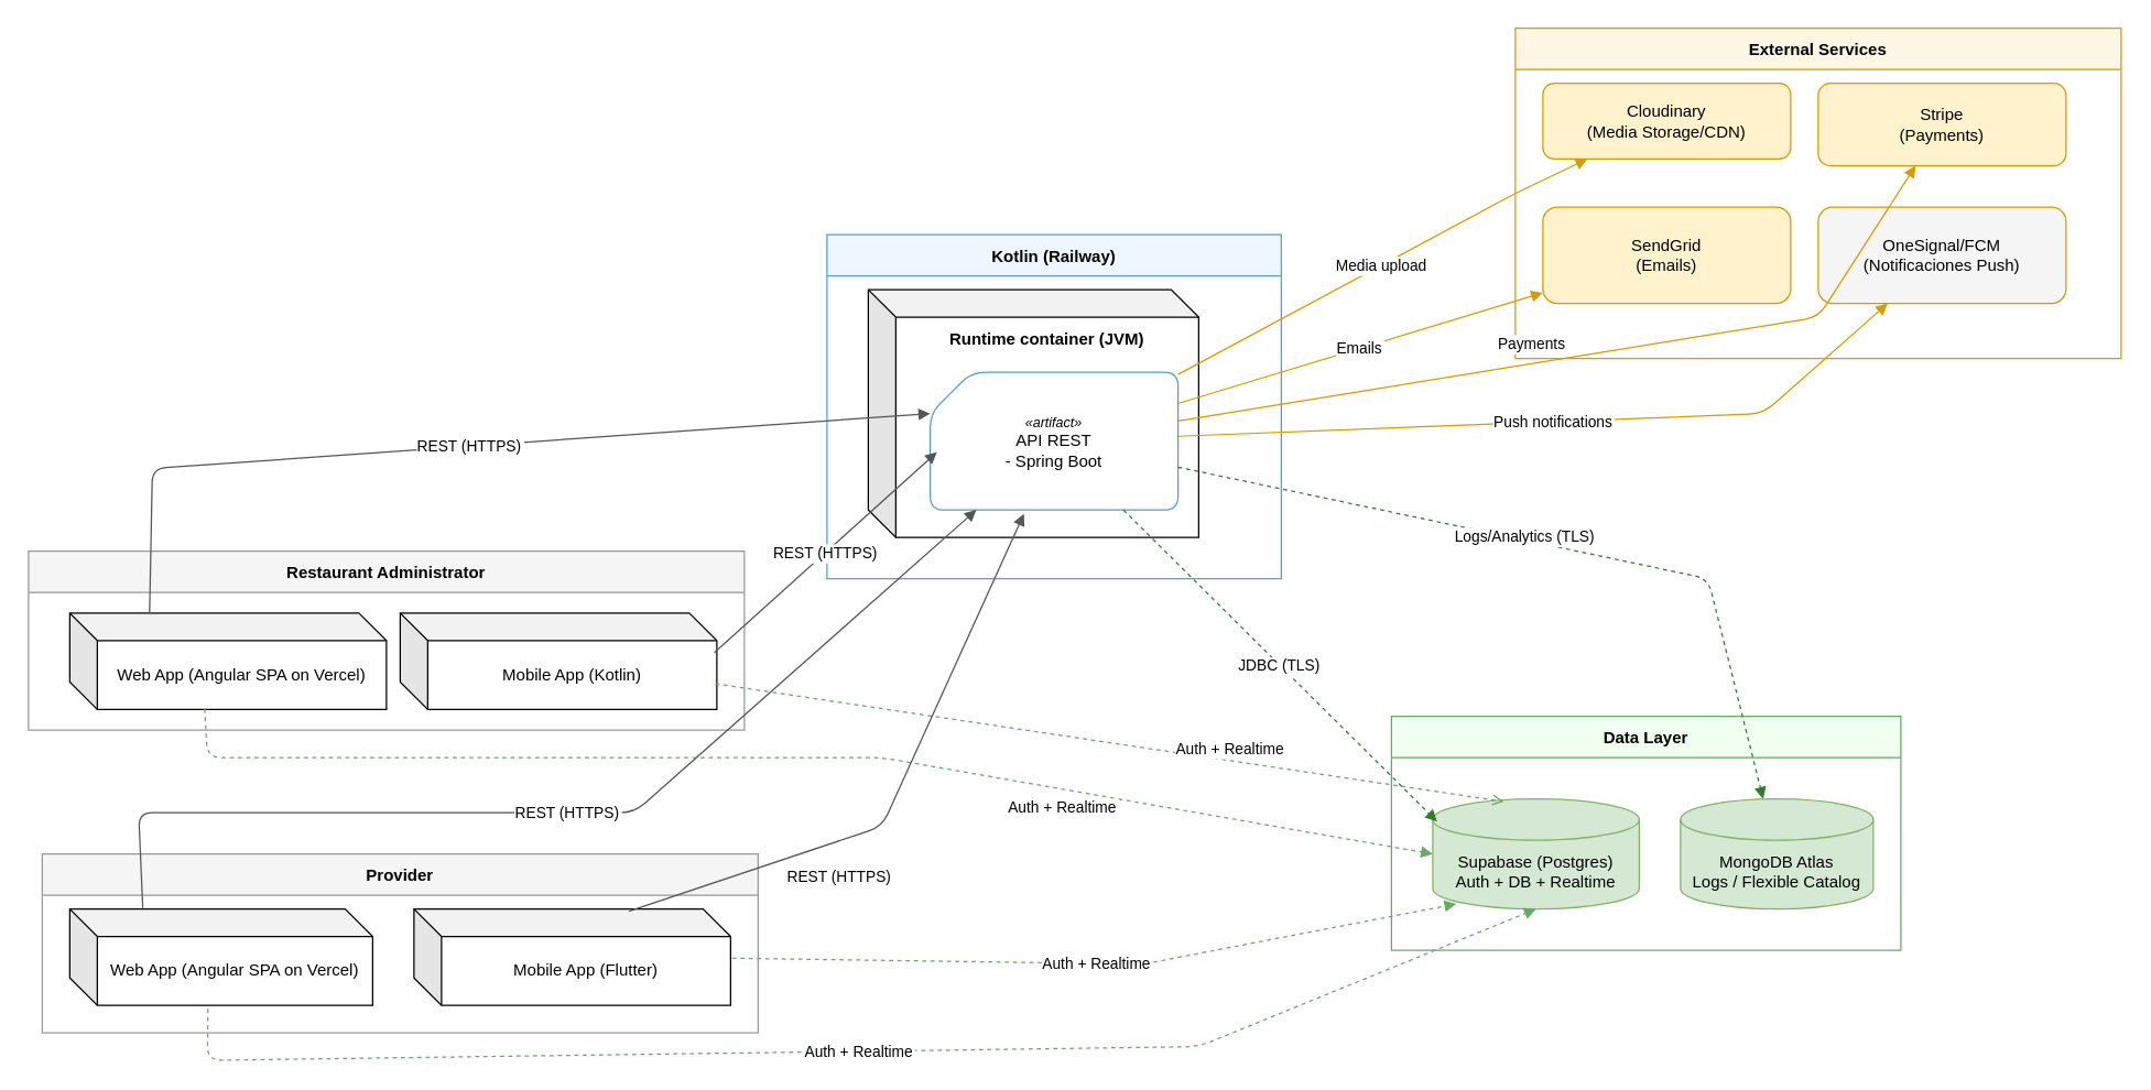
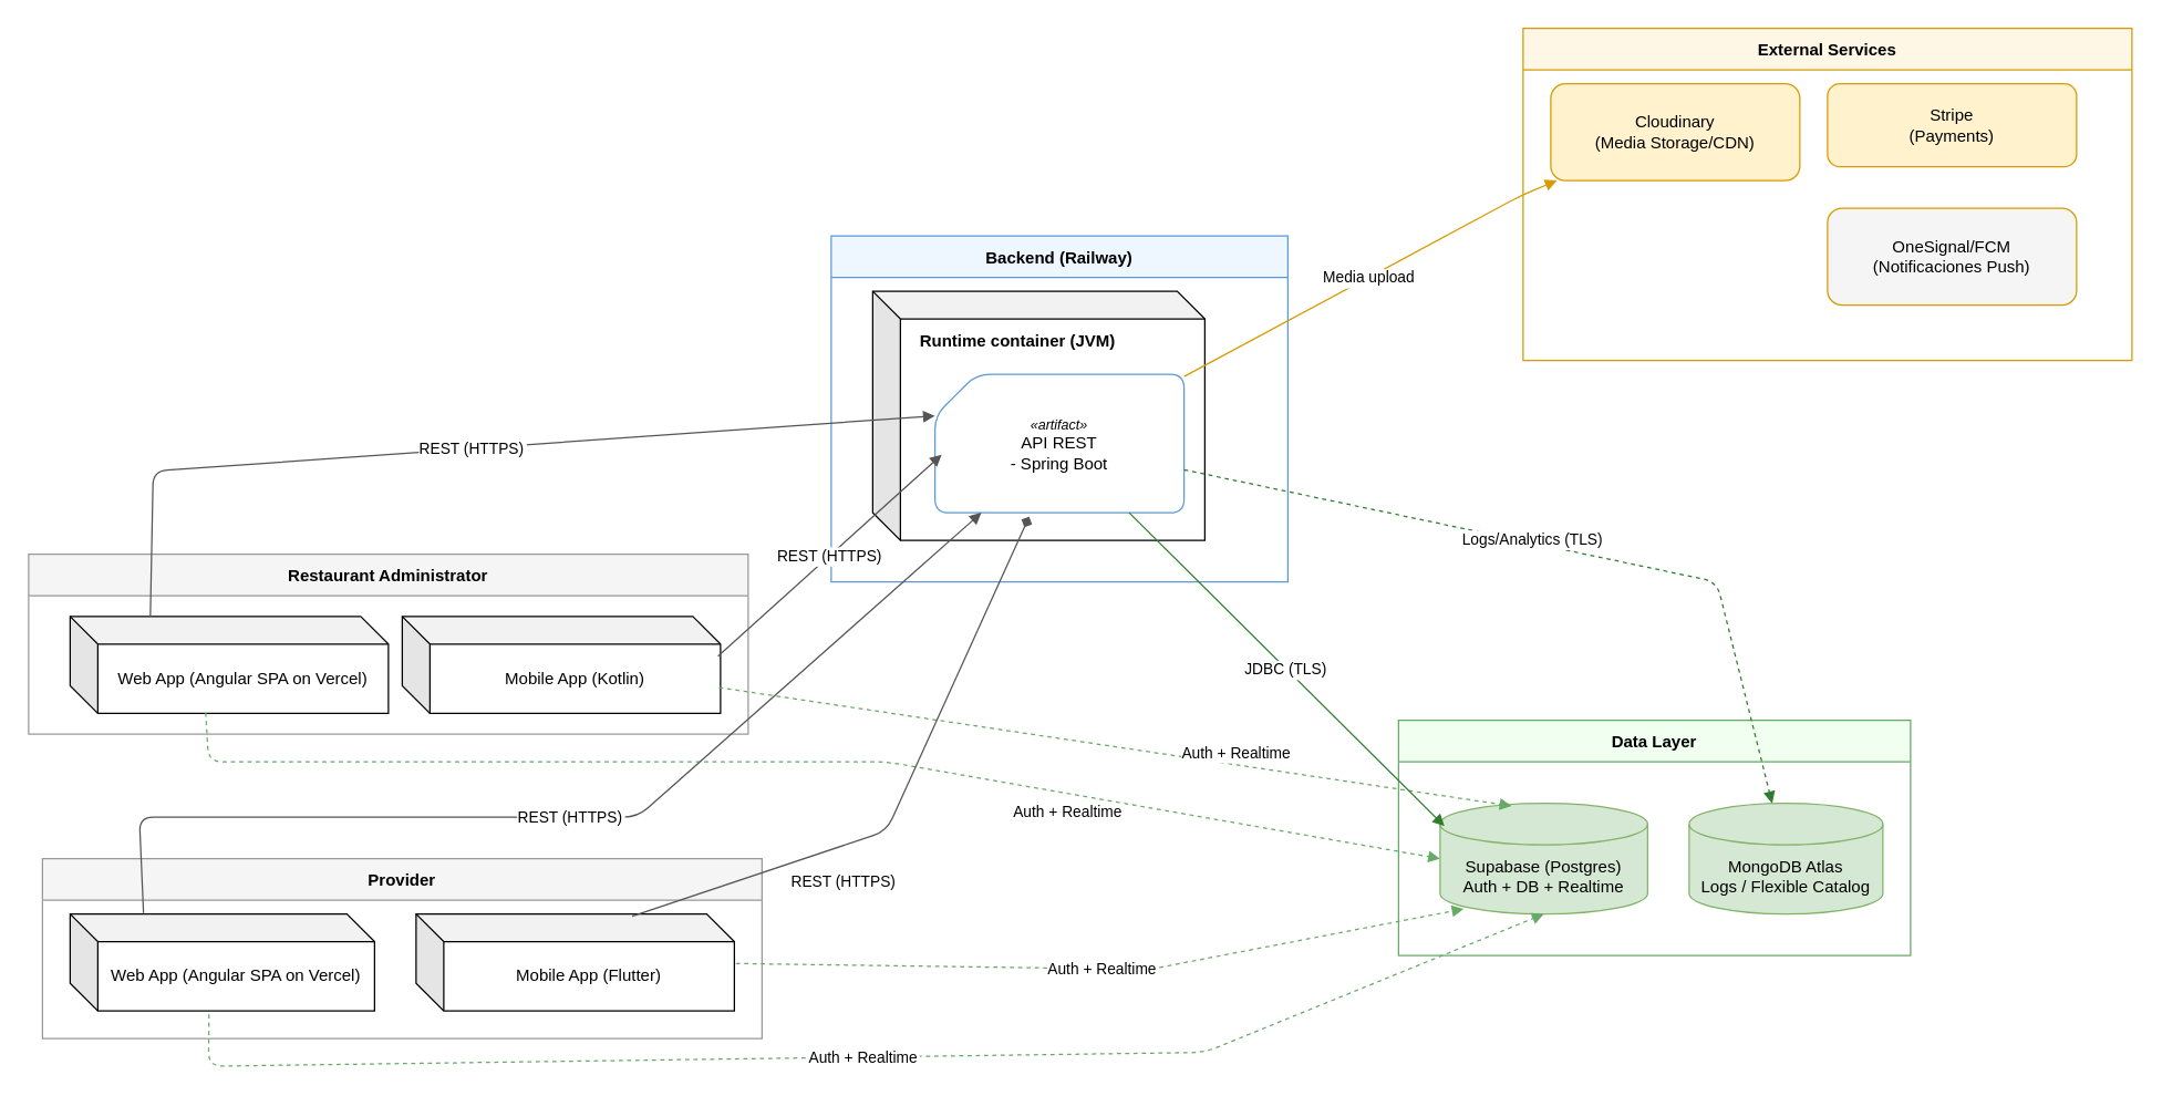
- <mxCell id="16" value="Cloudinary&#10;(Media Storage/CDN)" style="rounded=1;whiteSpace=wrap;html=1;fillColor=#fff2cc;strokeColor=#d79b00;" parent="15" vertex="1"><mxGeometry x="20" y="40" width="180" height="55" as="geometry" /></mxCell>
+ <mxCell id="16" value="Cloudinary&#10;(Media Storage/CDN)" style="rounded=1;whiteSpace=wrap;html=1;fillColor=#fff2cc;strokeColor=#d79b00;" parent="15" vertex="1"><mxGeometry x="20" y="40" width="180" height="70" as="geometry" /></mxCell>
- <mxCell id="18" value="SendGrid&#10;(Emails)" style="rounded=1;whiteSpace=wrap;html=1;fillColor=#fff2cc;strokeColor=#d79b00;" parent="15" vertex="1"><mxGeometry x="20" y="130" width="180" height="70" as="geometry" /></mxCell>
- <mxCell id="8" value="Kotlin (Railway)" style="swimlane;fontStyle=1;startSize=30;fillColor=#eef7ff;strokeColor=#5b9bd5;" parent="1" vertex="1"><mxGeometry x="600" y="170" width="330" height="250" as="geometry" /></mxCell>
+ <mxCell id="8" value="Backend (Railway)" style="swimlane;fontStyle=1;startSize=30;fillColor=#eef7ff;strokeColor=#5b9bd5;" parent="1" vertex="1"><mxGeometry x="600" y="170" width="330" height="250" as="geometry" /></mxCell>
- <mxCell id="31" value="Payments" style="endArrow=block;strokeColor=#d79b00;" parent="1" source="10" target="17" edge="1"><mxGeometry x="-0.122" y="15" relative="1" as="geometry"><Array as="points"><mxPoint x="1320" y="230" /></Array><mxPoint x="-1" y="1" as="offset" /></mxGeometry></mxCell>
- <mxCell id="11" value="Runtime container (JVM)" style="text;align=center;verticalAlign=middle;rounded=0;fontColor=#000000;fontStyle=1" parent="8" vertex="1"><mxGeometry x="80" y="60" width="160" height="30" as="geometry" /></mxCell>
+ <mxCell id="11" value="Runtime container (JVM)" style="text;align=center;verticalAlign=middle;rounded=0;fontColor=#000000;fontStyle=1" parent="8" vertex="1"><mxGeometry x="55" y="60" width="160" height="30" as="geometry" /></mxCell>
- <mxCell id="32" value="Emails" style="endArrow=block;strokeColor=#d79b00;" parent="1" source="10" target="18" edge="1"><mxGeometry relative="1" as="geometry"><Array as="points" /></mxGeometry></mxCell>
- <mxCell id="33" value="Push notifications" style="endArrow=block;strokeColor=#d79b00;" parent="1" source="10" target="19" edge="1"><mxGeometry relative="1" as="geometry"><Array as="points"><mxPoint x="1280" y="300" /></Array></mxGeometry></mxCell>
- <mxCell id="25" value="REST (HTTPS)" style="endArrow=block;strokeColor=#555555;entryX=0.378;entryY=1.029;entryDx=0;entryDy=0;entryPerimeter=0;exitX=0.679;exitY=0.023;exitDx=0;exitDy=0;exitPerimeter=0;" parent="1" source="7" target="10" edge="1"><mxGeometry x="-0.311" y="-25" relative="1" as="geometry"><mxPoint x="462.5" y="660" as="sourcePoint" /><Array as="points"><mxPoint x="640" y="600" /></Array><mxPoint as="offset" /></mxGeometry></mxCell>
+ <mxCell id="25" value="REST (HTTPS)" style="endArrow=diamond;strokeColor=#555555;entryX=0.378;entryY=1.029;entryDx=0;entryDy=0;entryPerimeter=0;exitX=0.679;exitY=0.023;exitDx=0;exitDy=0;exitPerimeter=0;" parent="1" source="7" target="10" edge="1"><mxGeometry x="-0.311" y="-25" relative="1" as="geometry"><mxPoint x="462.5" y="660" as="sourcePoint" /><Array as="points"><mxPoint x="640" y="600" /></Array><mxPoint as="offset" /></mxGeometry></mxCell>
- <mxCell id="28" value="JDBC (TLS)" style="endArrow=block;strokeColor=#2d7d2d;entryX=0.021;entryY=0.206;entryDx=0;entryDy=0;entryPerimeter=0;dashed=1;" parent="1" source="10" target="13" edge="1"><mxGeometry x="-0.002" relative="1" as="geometry"><mxPoint x="1208.31" y="567.81" as="targetPoint" /><mxPoint as="offset" /></mxGeometry></mxCell>
+ <mxCell id="28" value="JDBC (TLS)" style="endArrow=block;strokeColor=#2d7d2d;entryX=0.021;entryY=0.206;entryDx=0;entryDy=0;entryPerimeter=0;" parent="1" source="10" target="13" edge="1"><mxGeometry x="-0.002" relative="1" as="geometry"><mxPoint x="1208.31" y="567.81" as="targetPoint" /><mxPoint as="offset" /></mxGeometry></mxCell>
- <mxCell id="22" value="Auth + Realtime" style="dashed=1;endArrow=open;strokeColor=#66aa66;entryX=0.344;entryY=0.024;entryDx=0;entryDy=0;entryPerimeter=0;exitX=0.995;exitY=0.733;exitDx=0;exitDy=0;exitPerimeter=0;" parent="1" source="4" target="13" edge="1"><mxGeometry x="0.303" y="9" relative="1" as="geometry"><mxPoint x="520" y="485.832" as="sourcePoint" /><mxPoint x="1244.223" y="545.279" as="targetPoint" /><mxPoint as="offset" /></mxGeometry></mxCell>
+ <mxCell id="22" value="Auth + Realtime" style="dashed=1;endArrow=block;strokeColor=#66aa66;entryX=0.344;entryY=0.024;entryDx=0;entryDy=0;entryPerimeter=0;exitX=0.995;exitY=0.733;exitDx=0;exitDy=0;exitPerimeter=0;" parent="1" source="4" target="13" edge="1"><mxGeometry x="0.303" y="9" relative="1" as="geometry"><mxPoint x="520" y="485.832" as="sourcePoint" /><mxPoint x="1244.223" y="545.279" as="targetPoint" /><mxPoint as="offset" /></mxGeometry></mxCell>
